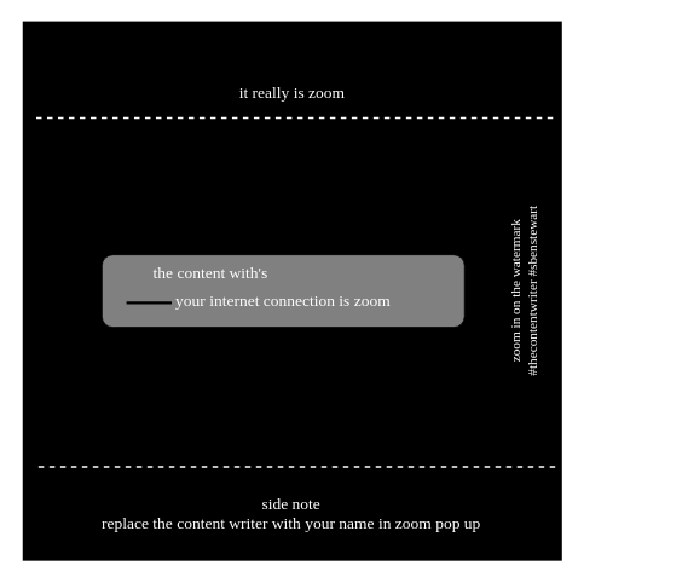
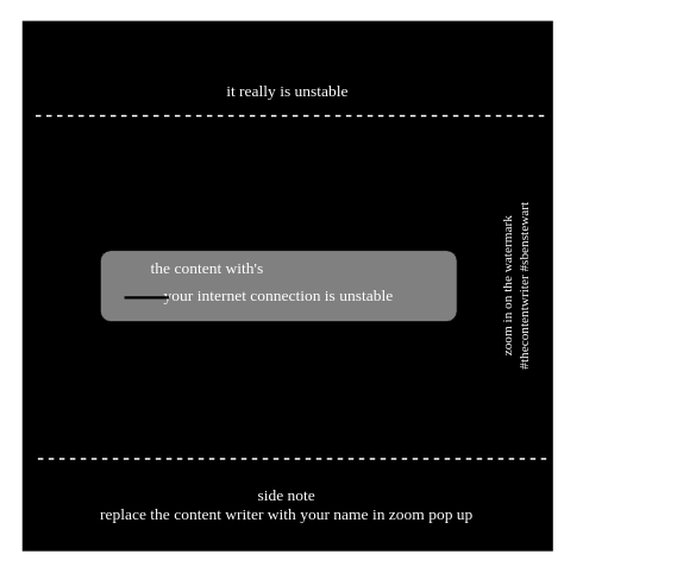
- <mxCell id="3" value="&lt;font&gt;&lt;span style=&quot;font-size: 18px&quot;&gt;&lt;font color=&quot;#ffffff&quot;&gt;it really is zoom&lt;/font&gt;&lt;/span&gt;&lt;br&gt;&lt;/font&gt;" style="text;html=1;strokeColor=none;fillColor=none;align=center;verticalAlign=middle;whiteSpace=wrap;rounded=0;fontFamily=xkcd;" parent="1" vertex="1"><mxGeometry x="22" y="92" width="600" height="20" as="geometry" /></mxCell>
+ <mxCell id="3" value="&lt;font&gt;&lt;span style=&quot;font-size: 18px&quot;&gt;&lt;font color=&quot;#ffffff&quot;&gt;it really is unstable&lt;/font&gt;&lt;/span&gt;&lt;br&gt;&lt;/font&gt;" style="text;html=1;strokeColor=none;fillColor=none;align=center;verticalAlign=middle;whiteSpace=wrap;rounded=0;fontFamily=xkcd;" parent="1" vertex="1"><mxGeometry x="22" y="92" width="600" height="20" as="geometry" /></mxCell>
- <mxCell id="9" value="&lt;span style=&quot;color: rgb(255 , 255 , 255) ; font-family: &amp;#34;xkcd&amp;#34; ; font-size: 18px ; font-style: normal ; font-weight: 400 ; letter-spacing: normal ; text-align: center ; text-indent: 0px ; text-transform: none ; word-spacing: 0px ; display: inline ; float: none&quot;&gt;&lt;br&gt;your internet connection is zoom&lt;/span&gt;" style="rounded=1;whiteSpace=wrap;html=1;fillColor=#808080;" vertex="1" parent="1"><mxGeometry x="112" y="280" width="400" height="80" as="geometry" /></mxCell>
+ <mxCell id="9" value="&lt;span style=&quot;color: rgb(255 , 255 , 255) ; font-family: &amp;#34;xkcd&amp;#34; ; font-size: 18px ; font-style: normal ; font-weight: 400 ; letter-spacing: normal ; text-align: center ; text-indent: 0px ; text-transform: none ; word-spacing: 0px ; display: inline ; float: none&quot;&gt;&lt;br&gt;your internet connection is unstable&lt;/span&gt;" style="rounded=1;whiteSpace=wrap;html=1;fillColor=#808080;" vertex="1" parent="1"><mxGeometry x="112" y="280" width="400" height="80" as="geometry" /></mxCell>
